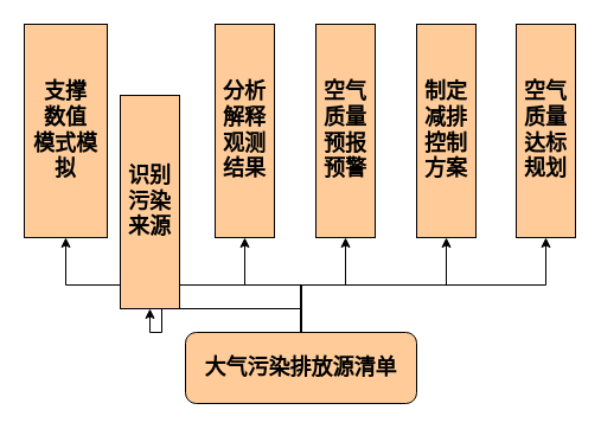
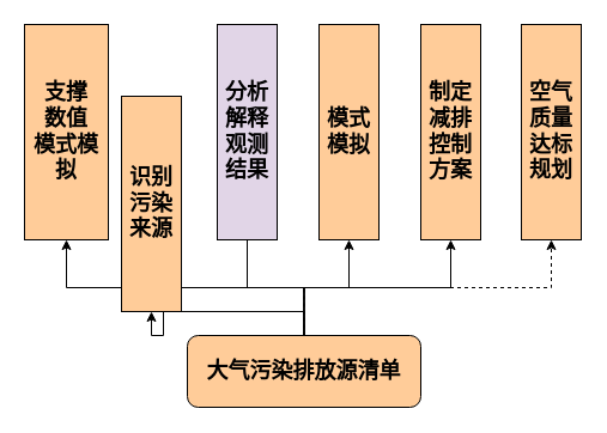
- <mxCell id="13" value="&lt;span style=&quot;font-size: 18px&quot;&gt;&lt;b&gt;分析解释观测结果&lt;/b&gt;&lt;/span&gt;" style="rounded=0;whiteSpace=wrap;html=1;fillColor=#FFCC99;" vertex="1" parent="1"><mxGeometry x="181" y="20" width="50" height="180" as="geometry" /></mxCell>
+ <mxCell id="13" value="&lt;span style=&quot;font-size: 18px&quot;&gt;&lt;b&gt;分析解释观测结果&lt;/b&gt;&lt;/span&gt;" style="rounded=0;whiteSpace=wrap;html=1;fillColor=#e1d5e7;" vertex="1" parent="1"><mxGeometry x="181" y="20" width="50" height="180" as="geometry" /></mxCell>
- <mxCell id="11" value="&lt;span style=&quot;font-size: 18px&quot;&gt;&lt;b&gt;空气质量预报预警&lt;/b&gt;&lt;/span&gt;" style="rounded=0;whiteSpace=wrap;html=1;fillColor=#FFCC99;" vertex="1" parent="1"><mxGeometry x="266" y="20" width="50" height="180" as="geometry" /></mxCell>
+ <mxCell id="11" value="&lt;span style=&quot;font-size: 18px&quot;&gt;&lt;b&gt;模式模拟&lt;/b&gt;&lt;/span&gt;" style="rounded=0;whiteSpace=wrap;html=1;fillColor=#FFCC99;" vertex="1" parent="1"><mxGeometry x="266" y="20" width="50" height="180" as="geometry" /></mxCell>
- <mxCell id="7" style="edgeStyle=orthogonalEdgeStyle;rounded=0;orthogonalLoop=1;jettySize=auto;html=1;exitX=0.5;exitY=0;exitDx=0;exitDy=0;entryX=0.5;entryY=1;entryDx=0;entryDy=0;" edge="1" parent="1" source="8" target="13"><mxGeometry relative="1" as="geometry" /></mxCell>
+ <mxCell id="7" style="edgeStyle=orthogonalEdgeStyle;rounded=0;orthogonalLoop=1;jettySize=auto;html=1;exitX=0.5;exitY=0;exitDx=0;exitDy=0;entryX=0.5;entryY=1;entryDx=0;entryDy=0;endArrow=none;" edge="1" parent="1" source="8" target="13"><mxGeometry relative="1" as="geometry" /></mxCell>
- <mxCell id="5" style="edgeStyle=orthogonalEdgeStyle;rounded=0;orthogonalLoop=1;jettySize=auto;html=1;exitX=0.5;exitY=0;exitDx=0;exitDy=0;entryX=0.5;entryY=1;entryDx=0;entryDy=0;" edge="1" parent="1" source="8" target="14"><mxGeometry relative="1" as="geometry" /></mxCell>
+ <mxCell id="5" style="edgeStyle=orthogonalEdgeStyle;rounded=0;orthogonalLoop=1;jettySize=auto;html=1;exitX=0.5;exitY=0;exitDx=0;exitDy=0;entryX=0.5;entryY=1;entryDx=0;entryDy=0;dashed=1;" edge="1" parent="1" source="8" target="14"><mxGeometry relative="1" as="geometry" /></mxCell>
